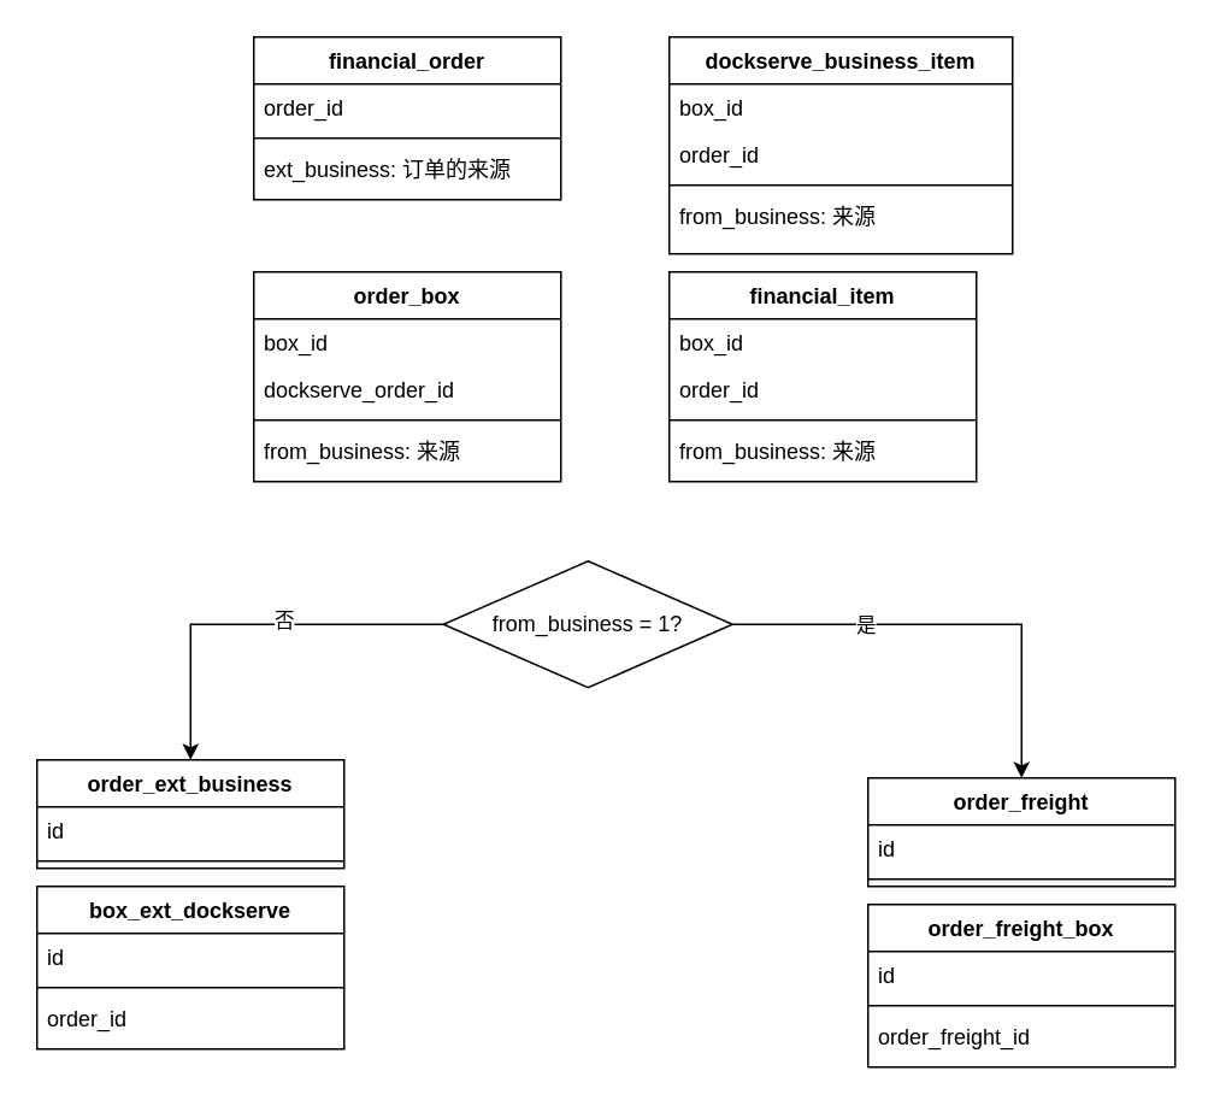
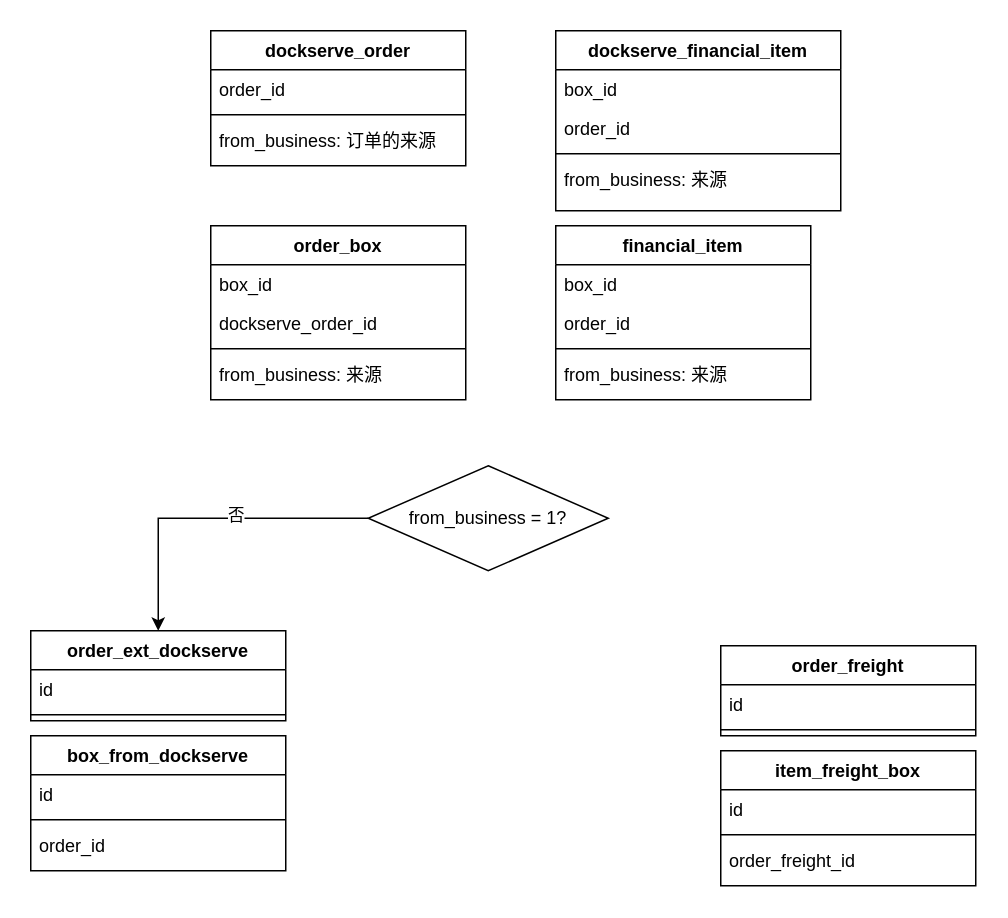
- <mxCell id="22" value="financial_order" style="swimlane;fontStyle=1;align=center;verticalAlign=top;childLayout=stackLayout;horizontal=1;startSize=26;horizontalStack=0;resizeParent=1;resizeParentMax=0;resizeLast=0;collapsible=1;marginBottom=0;" vertex="1" parent="21"><mxGeometry width="170" height="90" as="geometry" /></mxCell>
+ <mxCell id="22" value="dockserve_order" style="swimlane;fontStyle=1;align=center;verticalAlign=top;childLayout=stackLayout;horizontal=1;startSize=26;horizontalStack=0;resizeParent=1;resizeParentMax=0;resizeLast=0;collapsible=1;marginBottom=0;" vertex="1" parent="21"><mxGeometry width="170" height="90" as="geometry" /></mxCell>
- <mxCell id="36" value="dockserve_business_item" style="swimlane;fontStyle=1;align=center;verticalAlign=top;childLayout=stackLayout;horizontal=1;startSize=26;horizontalStack=0;resizeParent=1;resizeParentMax=0;resizeLast=0;collapsible=1;marginBottom=0;" vertex="1" parent="21"><mxGeometry x="230" width="190" height="120" as="geometry" /></mxCell>
+ <mxCell id="36" value="dockserve_financial_item" style="swimlane;fontStyle=1;align=center;verticalAlign=top;childLayout=stackLayout;horizontal=1;startSize=26;horizontalStack=0;resizeParent=1;resizeParentMax=0;resizeLast=0;collapsible=1;marginBottom=0;" vertex="1" parent="21"><mxGeometry x="230" width="190" height="120" as="geometry" /></mxCell>
- <mxCell id="25" value="ext_business: 订单的来源" style="text;strokeColor=none;fillColor=none;align=left;verticalAlign=top;spacingLeft=4;spacingRight=4;overflow=hidden;rotatable=0;points=[[0,0.5],[1,0.5]];portConstraint=eastwest;" vertex="1" parent="22"><mxGeometry y="60" width="170" height="30" as="geometry" /></mxCell>
+ <mxCell id="25" value="from_business: 订单的来源" style="text;strokeColor=none;fillColor=none;align=left;verticalAlign=top;spacingLeft=4;spacingRight=4;overflow=hidden;rotatable=0;points=[[0,0.5],[1,0.5]];portConstraint=eastwest;" vertex="1" parent="22"><mxGeometry y="60" width="170" height="30" as="geometry" /></mxCell>
- <mxCell id="16" style="edgeStyle=orthogonalEdgeStyle;rounded=0;orthogonalLoop=1;jettySize=auto;html=1;exitX=1;exitY=0.5;exitDx=0;exitDy=0;entryX=0.5;entryY=0;entryDx=0;entryDy=0;" edge="1" parent="1" source="20" target="2"><mxGeometry relative="1" as="geometry" /></mxCell>
- <mxCell id="17" value="是" style="edgeLabel;html=1;align=center;verticalAlign=middle;resizable=0;points=[];" vertex="1" connectable="0" parent="16"><mxGeometry x="-0.404" relative="1" as="geometry"><mxPoint as="offset" /></mxGeometry></mxCell>
- <mxCell id="9" value="order_ext_business" style="swimlane;fontStyle=1;align=center;verticalAlign=top;childLayout=stackLayout;horizontal=1;startSize=26;horizontalStack=0;resizeParent=1;resizeParentMax=0;resizeLast=0;collapsible=1;marginBottom=0;" vertex="1" parent="1"><mxGeometry x="20" y="420" width="170" height="60" as="geometry" /></mxCell>
+ <mxCell id="9" value="order_ext_dockserve" style="swimlane;fontStyle=1;align=center;verticalAlign=top;childLayout=stackLayout;horizontal=1;startSize=26;horizontalStack=0;resizeParent=1;resizeParentMax=0;resizeLast=0;collapsible=1;marginBottom=0;" vertex="1" parent="1"><mxGeometry x="20" y="420" width="170" height="60" as="geometry" /></mxCell>
- <mxCell id="12" value="box_ext_dockserve" style="swimlane;fontStyle=1;align=center;verticalAlign=top;childLayout=stackLayout;horizontal=1;startSize=26;horizontalStack=0;resizeParent=1;resizeParentMax=0;resizeLast=0;collapsible=1;marginBottom=0;" vertex="1" parent="1"><mxGeometry x="20" y="490" width="170" height="90" as="geometry" /></mxCell>
+ <mxCell id="12" value="box_from_dockserve" style="swimlane;fontStyle=1;align=center;verticalAlign=top;childLayout=stackLayout;horizontal=1;startSize=26;horizontalStack=0;resizeParent=1;resizeParentMax=0;resizeLast=0;collapsible=1;marginBottom=0;" vertex="1" parent="1"><mxGeometry x="20" y="490" width="170" height="90" as="geometry" /></mxCell>
- <mxCell id="5" value="order_freight_box" style="swimlane;fontStyle=1;align=center;verticalAlign=top;childLayout=stackLayout;horizontal=1;startSize=26;horizontalStack=0;resizeParent=1;resizeParentMax=0;resizeLast=0;collapsible=1;marginBottom=0;" vertex="1" parent="1"><mxGeometry x="480" y="500" width="170" height="90" as="geometry" /></mxCell>
+ <mxCell id="5" value="item_freight_box" style="swimlane;fontStyle=1;align=center;verticalAlign=top;childLayout=stackLayout;horizontal=1;startSize=26;horizontalStack=0;resizeParent=1;resizeParentMax=0;resizeLast=0;collapsible=1;marginBottom=0;" vertex="1" parent="1"><mxGeometry x="480" y="500" width="170" height="90" as="geometry" /></mxCell>
